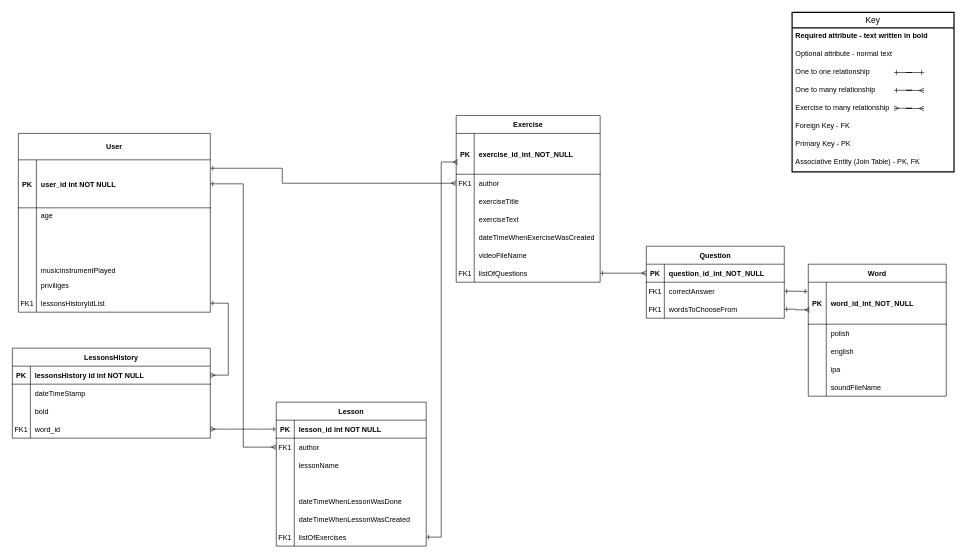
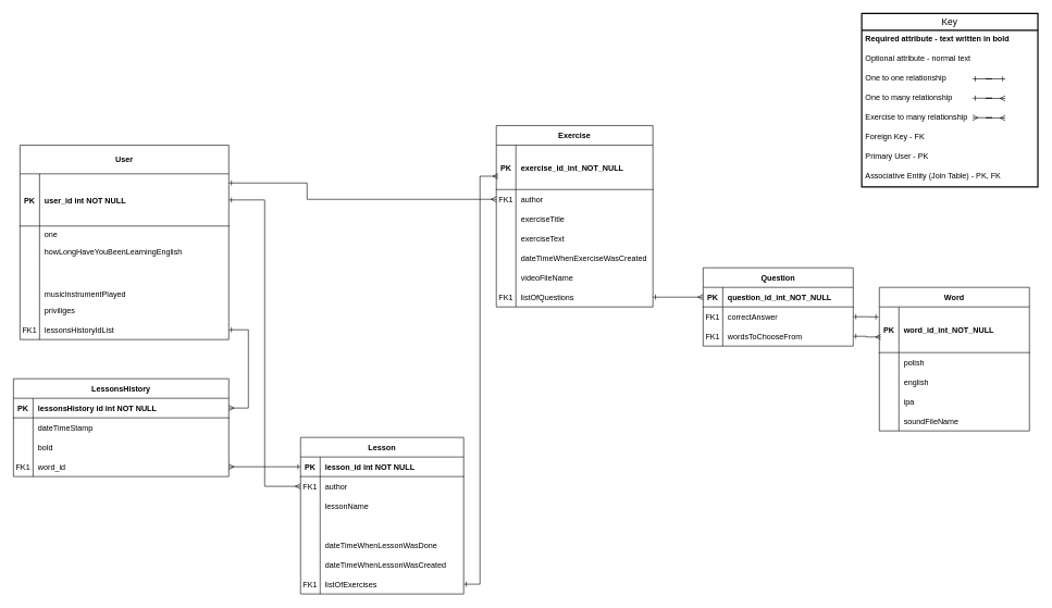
- <mxCell id="122" value="Primary Key - PK" style="text;strokeColor=none;fillColor=none;spacingLeft=4;spacingRight=4;overflow=hidden;rotatable=0;points=[[0,0.5],[1,0.5]];portConstraint=eastwest;fontSize=12;" vertex="1" parent="113"><mxGeometry y="206" width="270" height="30" as="geometry" /></mxCell>
+ <mxCell id="122" value="Primary User - PK" style="text;strokeColor=none;fillColor=none;spacingLeft=4;spacingRight=4;overflow=hidden;rotatable=0;points=[[0,0.5],[1,0.5]];portConstraint=eastwest;fontSize=12;" vertex="1" parent="113"><mxGeometry y="206" width="270" height="30" as="geometry" /></mxCell>
- <mxCell id="29" value="age   " style="shape=partialRectangle;overflow=hidden;connectable=0;fillColor=none;top=0;left=0;bottom=0;right=0;align=left;spacingLeft=6;" parent="27" vertex="1"><mxGeometry x="30" width="290" height="24" as="geometry"><mxRectangle width="290" height="24" as="alternateBounds" /></mxGeometry></mxCell>
+ <mxCell id="29" value="one   " style="shape=partialRectangle;overflow=hidden;connectable=0;fillColor=none;top=0;left=0;bottom=0;right=0;align=left;spacingLeft=6;" parent="27" vertex="1"><mxGeometry x="30" width="290" height="24" as="geometry"><mxRectangle width="290" height="24" as="alternateBounds" /></mxGeometry></mxCell>
+ <mxCell id="32" value="howLongHaveYouBeenLearningEnglish" style="shape=partialRectangle;overflow=hidden;connectable=0;fillColor=none;top=0;left=0;bottom=0;right=0;align=left;spacingLeft=6;" parent="30" vertex="1"><mxGeometry x="30" width="290" height="30" as="geometry"><mxRectangle width="290" height="30" as="alternateBounds" /></mxGeometry></mxCell>
